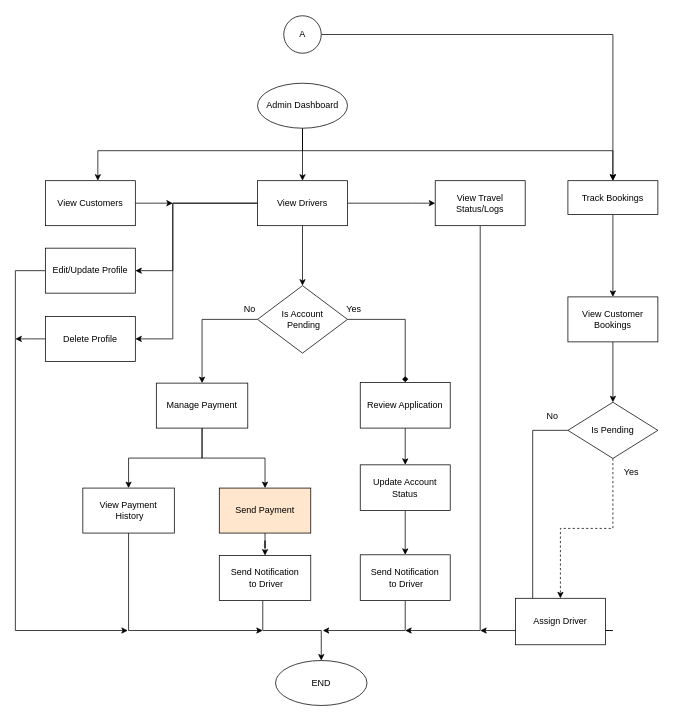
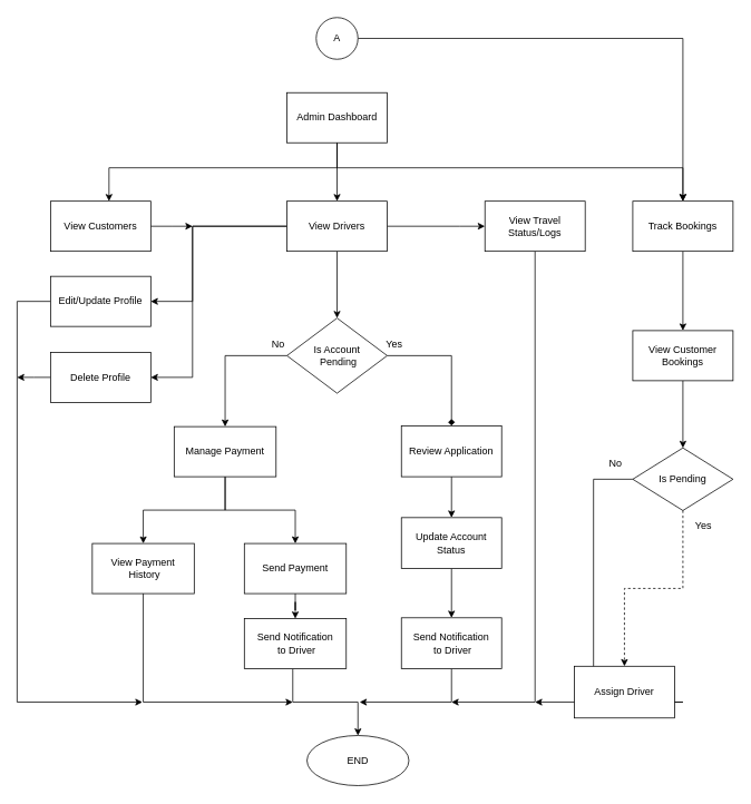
- <mxCell id="5" value="Admin Dashboard&lt;br&gt;" style="ellipse;whiteSpace=wrap;html=1;fontFamily=Helvetica;fontSize=12;fontColor=#000000;align=center;strokeColor=#000000;fillColor=#ffffff;" parent="1" vertex="1"><mxGeometry x="343" y="110" width="120" height="60" as="geometry" /></mxCell>
+ <mxCell id="5" value="Admin Dashboard&lt;br&gt;" style="rounded=0;whiteSpace=wrap;html=1;fontFamily=Helvetica;fontSize=12;fontColor=#000000;align=center;strokeColor=#000000;fillColor=#ffffff;" parent="1" vertex="1"><mxGeometry x="343" y="110" width="120" height="60" as="geometry" /></mxCell>
- <mxCell id="19" value="Track Bookings" style="rounded=0;whiteSpace=wrap;html=1;fontFamily=Helvetica;fontSize=12;fontColor=#000000;align=center;strokeColor=#000000;fillColor=#ffffff;" parent="1" vertex="1"><mxGeometry x="757" y="240" width="120" height="45" as="geometry" /></mxCell>
+ <mxCell id="19" value="Track Bookings" style="rounded=0;whiteSpace=wrap;html=1;fontFamily=Helvetica;fontSize=12;fontColor=#000000;align=center;strokeColor=#000000;fillColor=#ffffff;" parent="1" vertex="1"><mxGeometry x="757" y="240" width="120" height="60" as="geometry" /></mxCell>
- <mxCell id="12" value="Send Payment&lt;br&gt;" style="rounded=0;whiteSpace=wrap;html=1;fontFamily=Helvetica;fontSize=12;fontColor=#000000;align=center;strokeColor=#000000;fillColor=#ffe6cc;" parent="1" vertex="1"><mxGeometry x="292" y="650" width="122" height="60" as="geometry" /></mxCell>
+ <mxCell id="12" value="Send Payment&lt;br&gt;" style="rounded=0;whiteSpace=wrap;html=1;fontFamily=Helvetica;fontSize=12;fontColor=#000000;align=center;strokeColor=#000000;fillColor=#ffffff;" parent="1" vertex="1"><mxGeometry x="292" y="650" width="122" height="60" as="geometry" /></mxCell>
